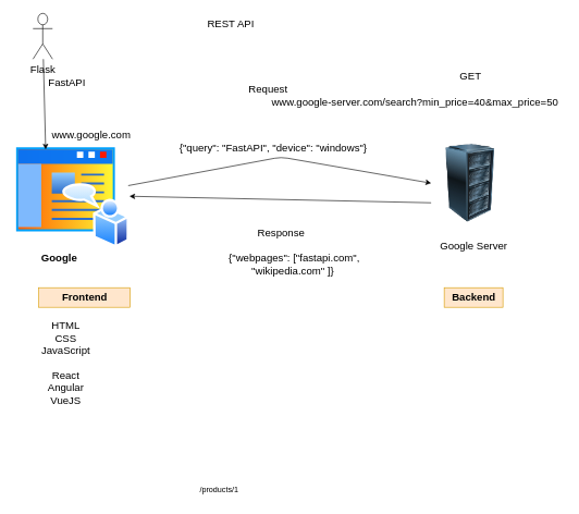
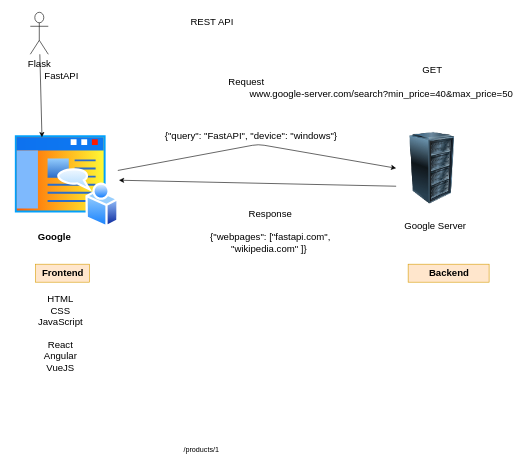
- <mxCell id="20" value="www.google.com" style="text;html=1;align=center;verticalAlign=middle;resizable=0;points=[];autosize=1;strokeColor=none;fillColor=none;fontSize=16;" parent="1" vertex="1"><mxGeometry x="68.89" y="190" width="140" height="30" as="geometry" /></mxCell>
- <mxCell id="14" value="Response" style="text;html=1;align=center;verticalAlign=middle;resizable=0;points=[];autosize=1;strokeColor=none;fillColor=none;fontSize=16;" parent="1" vertex="1"><mxGeometry x="380" y="340" width="100" height="30" as="geometry" /></mxCell>
+ <mxCell id="14" value="Response" style="text;html=1;align=center;verticalAlign=middle;resizable=0;points=[];autosize=1;strokeColor=none;fillColor=none;fontSize=16;" parent="1" vertex="1"><mxGeometry x="400" y="340" width="100" height="30" as="geometry" /></mxCell>
- <mxCell id="16" value="&lt;b&gt;Frontend&lt;/b&gt;" style="text;html=1;align=center;verticalAlign=middle;resizable=0;points=[];autosize=1;strokeColor=#d79b00;fillColor=#ffe6cc;fontSize=16;" parent="1" vertex="1"><mxGeometry x="58.89" y="440" width="140" height="30" as="geometry" /></mxCell>
+ <mxCell id="16" value="&lt;b&gt;Frontend&lt;/b&gt;" style="text;html=1;align=center;verticalAlign=middle;resizable=0;points=[];autosize=1;strokeColor=#d79b00;fillColor=#ffe6cc;fontSize=16;" parent="1" vertex="1"><mxGeometry x="58.89" y="440" width="90" height="30" as="geometry" /></mxCell>
- <mxCell id="15" value="&lt;b&gt;Backend&lt;/b&gt;" style="text;html=1;align=center;verticalAlign=middle;resizable=0;points=[];autosize=1;strokeColor=#d79b00;fillColor=#ffe6cc;fontSize=16;" parent="1" vertex="1"><mxGeometry x="680" y="440" width="90" height="30" as="geometry" /></mxCell>
+ <mxCell id="15" value="&lt;b&gt;Backend&lt;/b&gt;" style="text;html=1;align=center;verticalAlign=middle;resizable=0;points=[];autosize=1;strokeColor=#d79b00;fillColor=#ffe6cc;fontSize=16;" parent="1" vertex="1"><mxGeometry x="680" y="440" width="135" height="30" as="geometry" /></mxCell>
